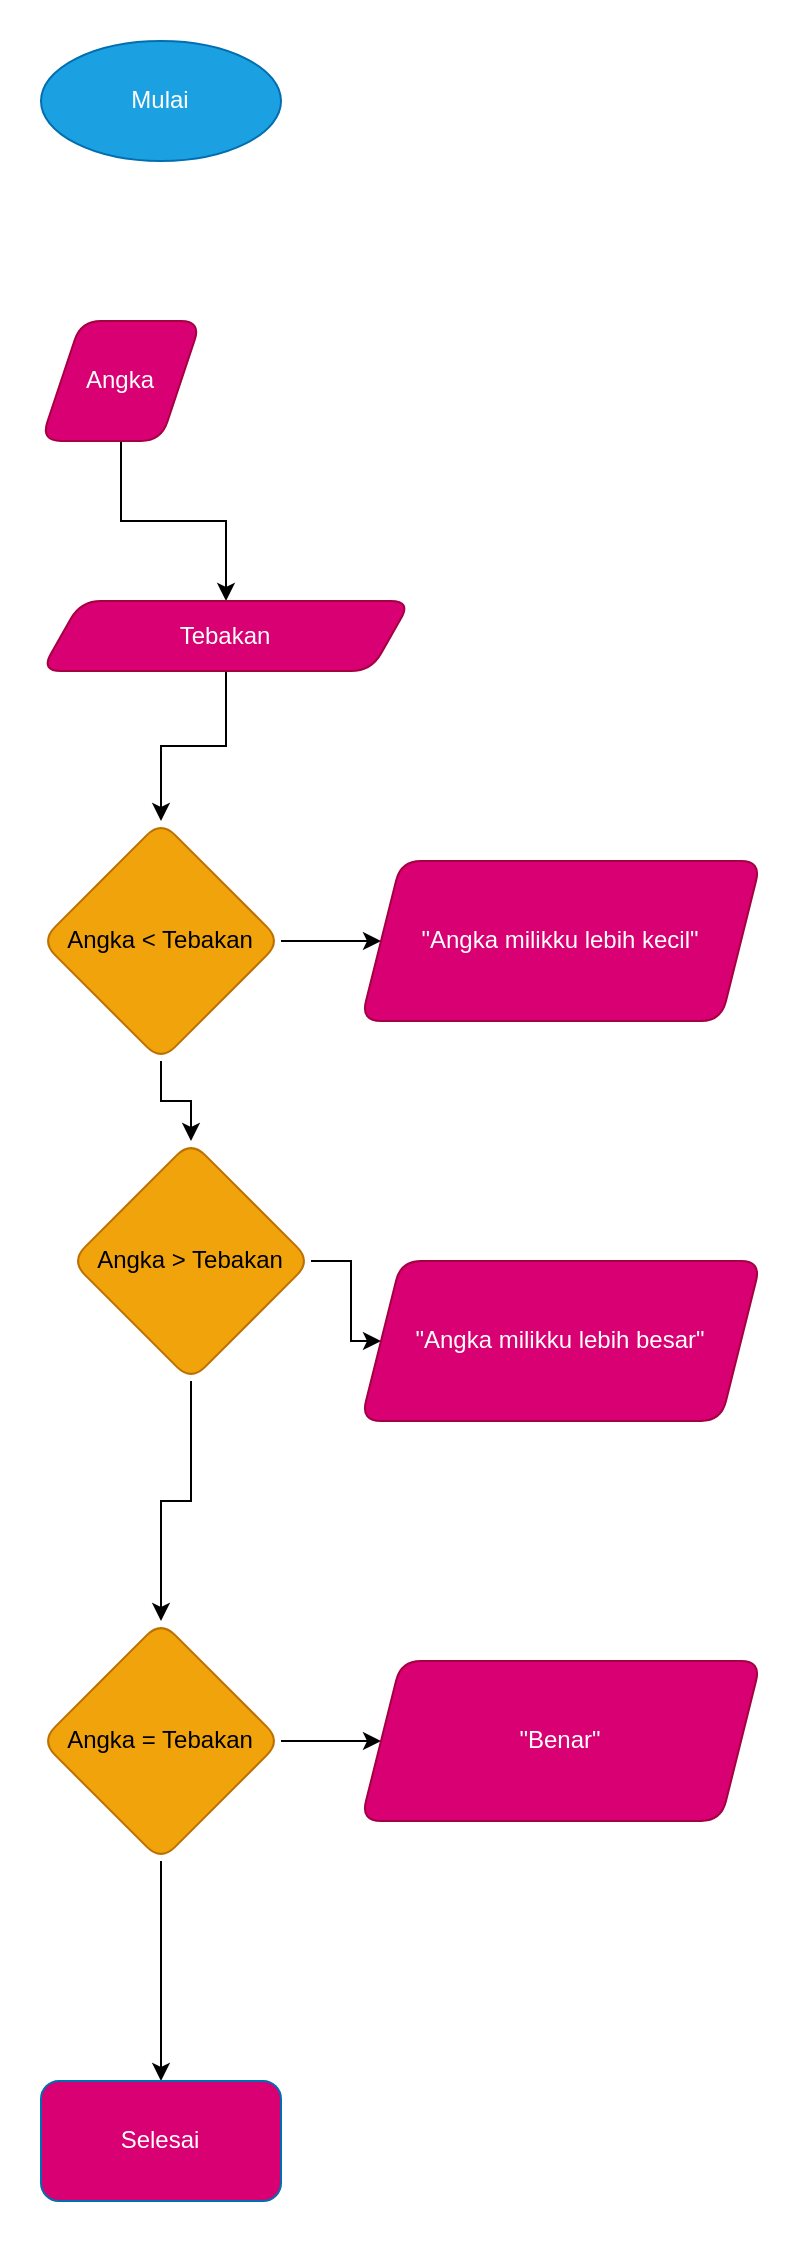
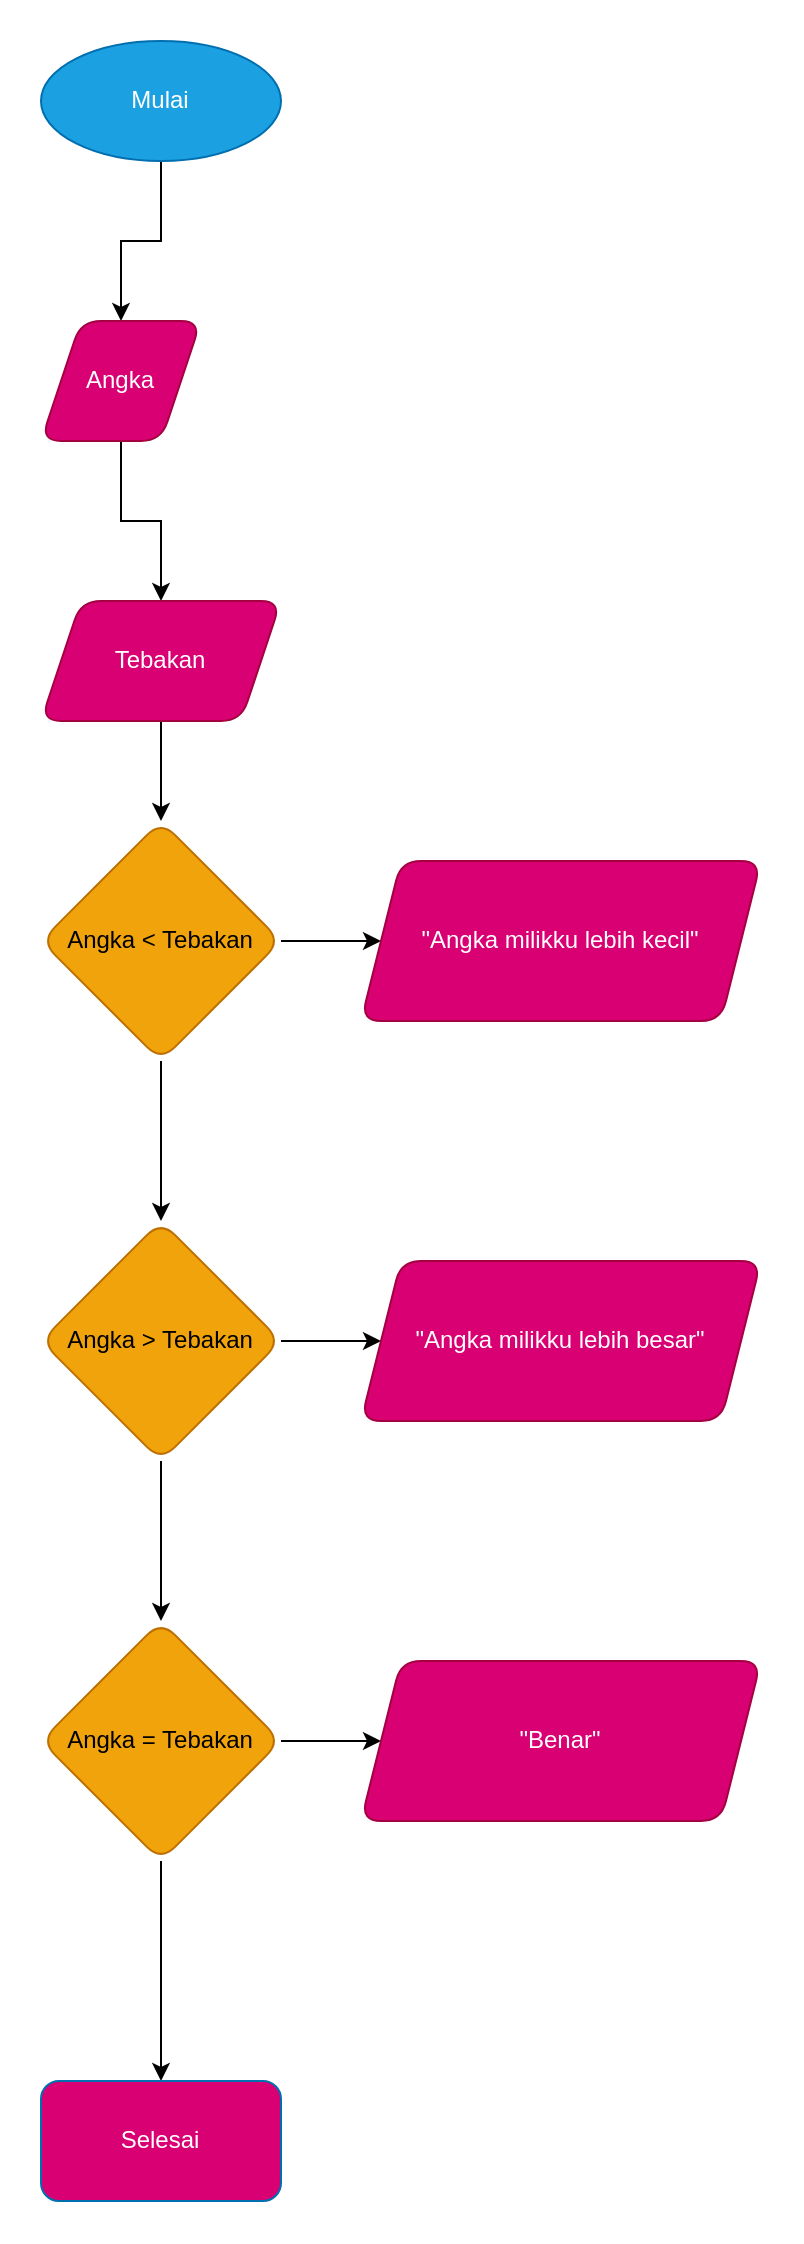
+ <mxCell id="2" value="" style="edgeStyle=orthogonalEdgeStyle;rounded=0;orthogonalLoop=1;jettySize=auto;html=1;" edge="1" parent="1" source="3" target="5"><mxGeometry relative="1" as="geometry" /></mxCell>
- <mxCell id="7" value="Tebakan" style="shape=parallelogram;perimeter=parallelogramPerimeter;whiteSpace=wrap;html=1;fixedSize=1;rounded=1;fillColor=#d80073;fontColor=#ffffff;strokeColor=#A50040;" vertex="1" parent="1"><mxGeometry x="20" y="300" width="185" height="35" as="geometry" /></mxCell>
+ <mxCell id="7" value="Tebakan" style="shape=parallelogram;perimeter=parallelogramPerimeter;whiteSpace=wrap;html=1;fixedSize=1;rounded=1;fillColor=#d80073;fontColor=#ffffff;strokeColor=#A50040;" vertex="1" parent="1"><mxGeometry x="20" y="300" width="120" height="60" as="geometry" /></mxCell>
- <mxCell id="14" value="Angka &amp;gt; Tebakan" style="rhombus;whiteSpace=wrap;html=1;rounded=1;fillColor=#f0a30a;fontColor=#000000;strokeColor=#BD7000;" vertex="1" parent="1"><mxGeometry x="35" y="570" width="120" height="120" as="geometry" /></mxCell>
+ <mxCell id="14" value="Angka &amp;gt; Tebakan" style="rhombus;whiteSpace=wrap;html=1;rounded=1;fillColor=#f0a30a;fontColor=#000000;strokeColor=#BD7000;" vertex="1" parent="1"><mxGeometry x="20" y="610" width="120" height="120" as="geometry" /></mxCell>
